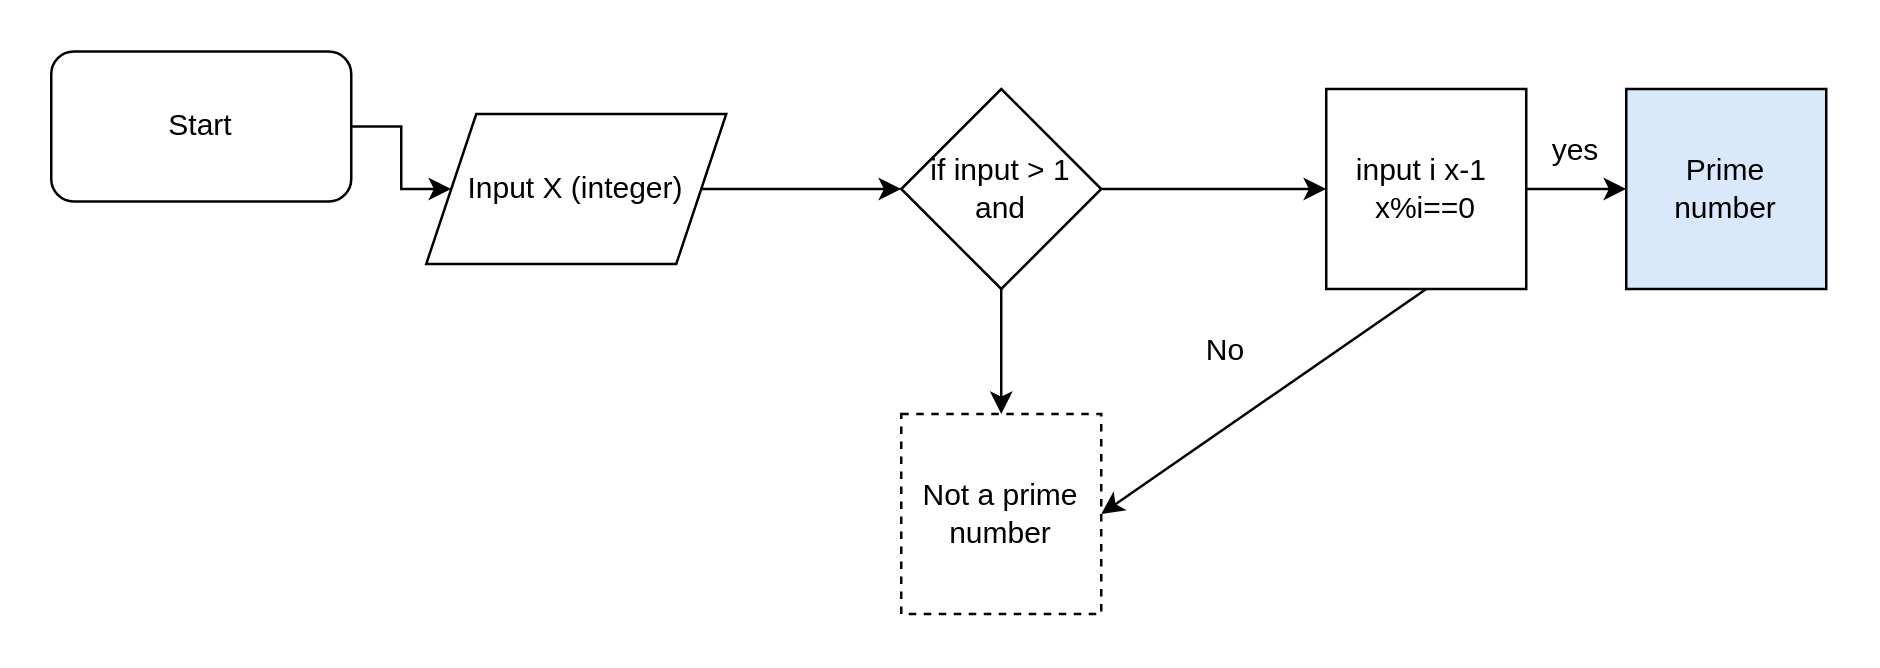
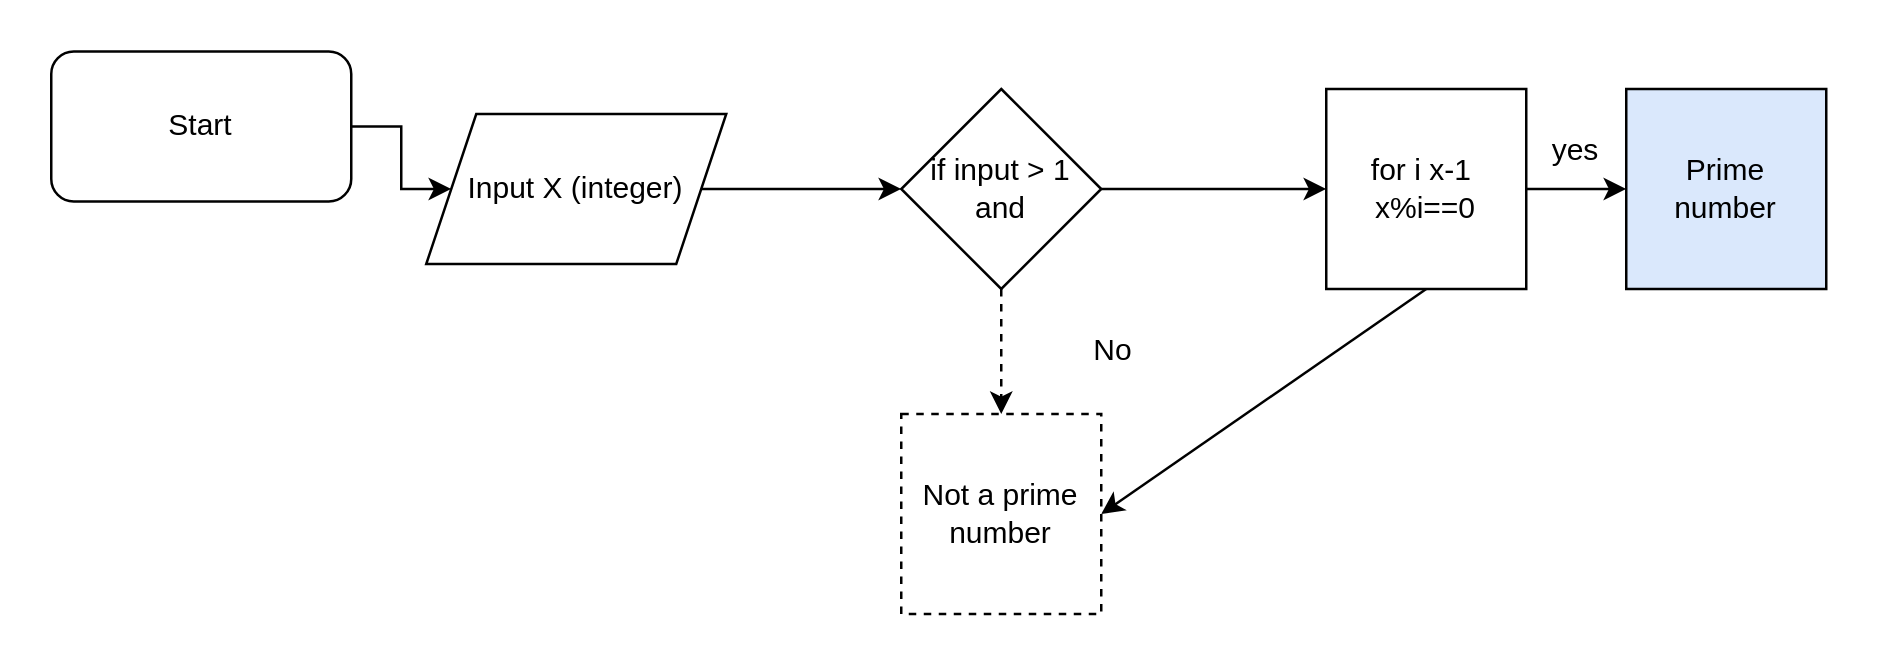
- <mxCell id="8" value="input i x-1&amp;nbsp;&lt;br&gt;x%i==0" style="whiteSpace=wrap;html=1;aspect=fixed;" vertex="1" parent="1"><mxGeometry x="530" y="35" width="80" height="80" as="geometry" /></mxCell>
+ <mxCell id="8" value="for i x-1&amp;nbsp;&lt;br&gt;x%i==0" style="whiteSpace=wrap;html=1;aspect=fixed;" vertex="1" parent="1"><mxGeometry x="530" y="35" width="80" height="80" as="geometry" /></mxCell>
- <mxCell id="5" value="" style="endArrow=classic;html=1;rounded=0;exitX=0.5;exitY=1;exitDx=0;exitDy=0;" edge="1" parent="1" source="4" target="6"><mxGeometry width="50" height="50" relative="1" as="geometry"><mxPoint x="470" y="335" as="sourcePoint" /><mxPoint x="400" y="205" as="targetPoint" /></mxGeometry></mxCell>
+ <mxCell id="5" value="" style="endArrow=classic;html=1;rounded=0;exitX=0.5;exitY=1;exitDx=0;exitDy=0;dashed=1;" edge="1" parent="1" source="4" target="6"><mxGeometry width="50" height="50" relative="1" as="geometry"><mxPoint x="470" y="335" as="sourcePoint" /><mxPoint x="400" y="205" as="targetPoint" /></mxGeometry></mxCell>
- <mxCell id="11" value="No" style="text;html=1;strokeColor=none;fillColor=none;align=center;verticalAlign=middle;whiteSpace=wrap;rounded=0;" vertex="1" parent="1"><mxGeometry x="460" y="125" width="60" height="30" as="geometry" /></mxCell>
+ <mxCell id="11" value="No" style="text;html=1;strokeColor=none;fillColor=none;align=center;verticalAlign=middle;whiteSpace=wrap;rounded=0;" vertex="1" parent="1"><mxGeometry x="415" y="125" width="60" height="30" as="geometry" /></mxCell>
